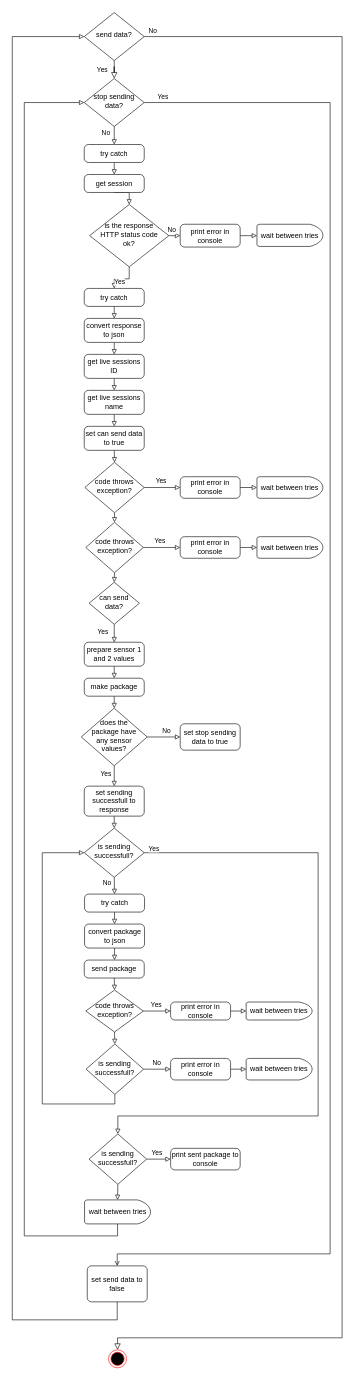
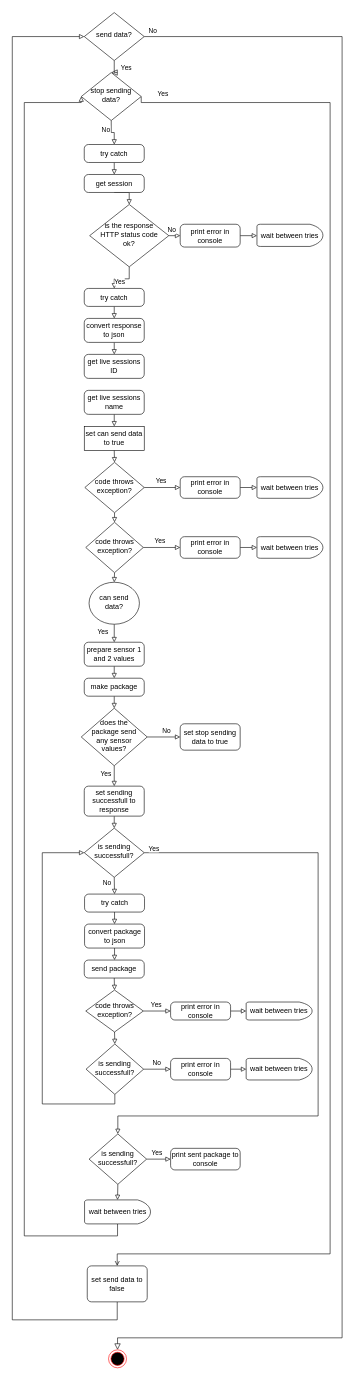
- <mxCell id="9" value="stop sending data?" style="rhombus;whiteSpace=wrap;html=1;shadow=0;fontFamily=Helvetica;fontSize=12;align=center;strokeWidth=1;spacing=6;spacingTop=-4;" parent="1" vertex="1"><mxGeometry x="140" y="130" width="100" height="80" as="geometry" /></mxCell>
+ <mxCell id="9" value="stop sending data?" style="rhombus;whiteSpace=wrap;html=1;shadow=0;fontFamily=Helvetica;fontSize=12;align=center;strokeWidth=1;spacing=6;spacingTop=-4;" parent="1" vertex="1"><mxGeometry x="135" y="120" width="100" height="80" as="geometry" /></mxCell>
- <mxCell id="20" style="edgeStyle=orthogonalEdgeStyle;rounded=0;orthogonalLoop=1;jettySize=auto;html=1;exitX=0.5;exitY=1;exitDx=0;exitDy=0;entryX=0.5;entryY=0;entryDx=0;entryDy=0;endArrow=block;endFill=0;" edge="1" parent="1" source="21" target="23"><mxGeometry relative="1" as="geometry" /></mxCell>
- <mxCell id="25" value="set can send data to true" style="rounded=1;whiteSpace=wrap;html=1;absoluteArcSize=1;arcSize=14;strokeWidth=1;" vertex="1" parent="1"><mxGeometry x="140" y="710" width="100" height="40" as="geometry" /></mxCell>
+ <mxCell id="25" value="set can send data to true" style="whiteSpace=wrap;html=1;absoluteArcSize=1;arcSize=14;strokeWidth=1;rounded=0;" vertex="1" parent="1"><mxGeometry x="140" y="710" width="100" height="40" as="geometry" /></mxCell>
- <mxCell id="49" value="can send data?" style="rhombus;whiteSpace=wrap;html=1;shadow=0;fontFamily=Helvetica;fontSize=12;align=center;strokeWidth=1;spacing=6;spacingTop=-4;" vertex="1" parent="1"><mxGeometry x="148" y="970" width="84" height="70" as="geometry" /></mxCell>
+ <mxCell id="49" value="can send data?" style="ellipse;whiteSpace=wrap;html=1;shadow=0;fontFamily=Helvetica;fontSize=12;align=center;strokeWidth=1;spacing=6;spacingTop=-4;" vertex="1" parent="1"><mxGeometry x="148" y="970" width="84" height="70" as="geometry" /></mxCell>
- <mxCell id="58" value="does the&lt;br&gt;package have &lt;br&gt;any sensor values?" style="rhombus;whiteSpace=wrap;html=1;shadow=0;fontFamily=Helvetica;fontSize=12;align=center;strokeWidth=1;spacing=6;spacingTop=-4;" vertex="1" parent="1"><mxGeometry x="135" y="1180" width="110" height="96" as="geometry" /></mxCell>
+ <mxCell id="58" value="does the&lt;br&gt;package send &lt;br&gt;any sensor values?" style="rhombus;whiteSpace=wrap;html=1;shadow=0;fontFamily=Helvetica;fontSize=12;align=center;strokeWidth=1;spacing=6;spacingTop=-4;" vertex="1" parent="1"><mxGeometry x="135" y="1180" width="110" height="96" as="geometry" /></mxCell>
